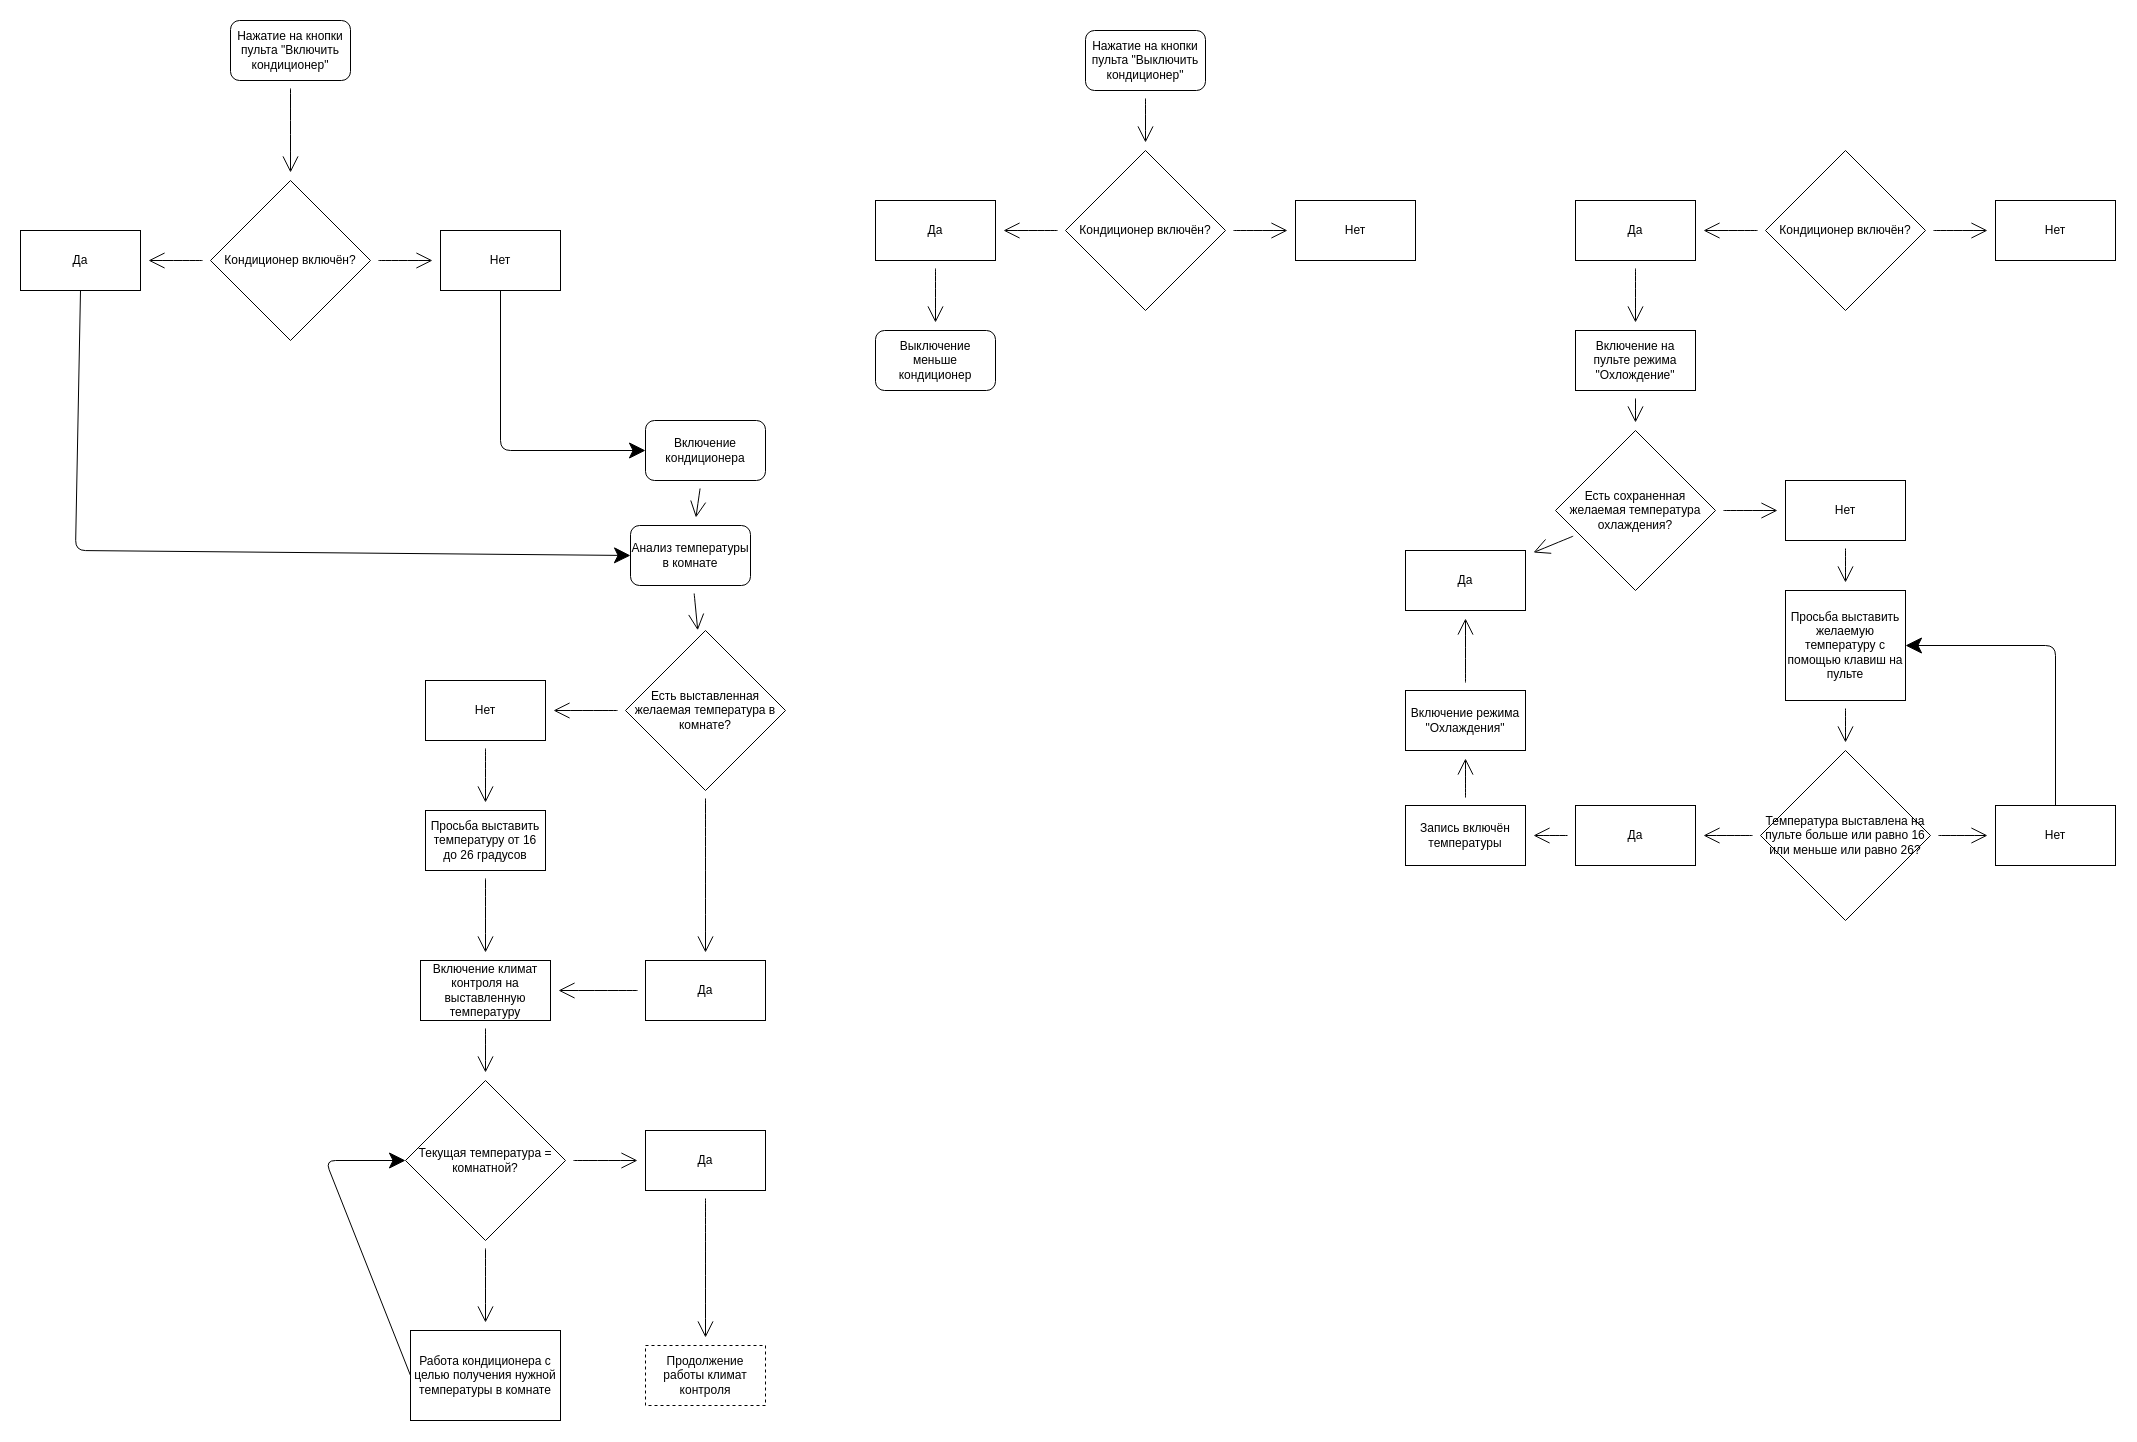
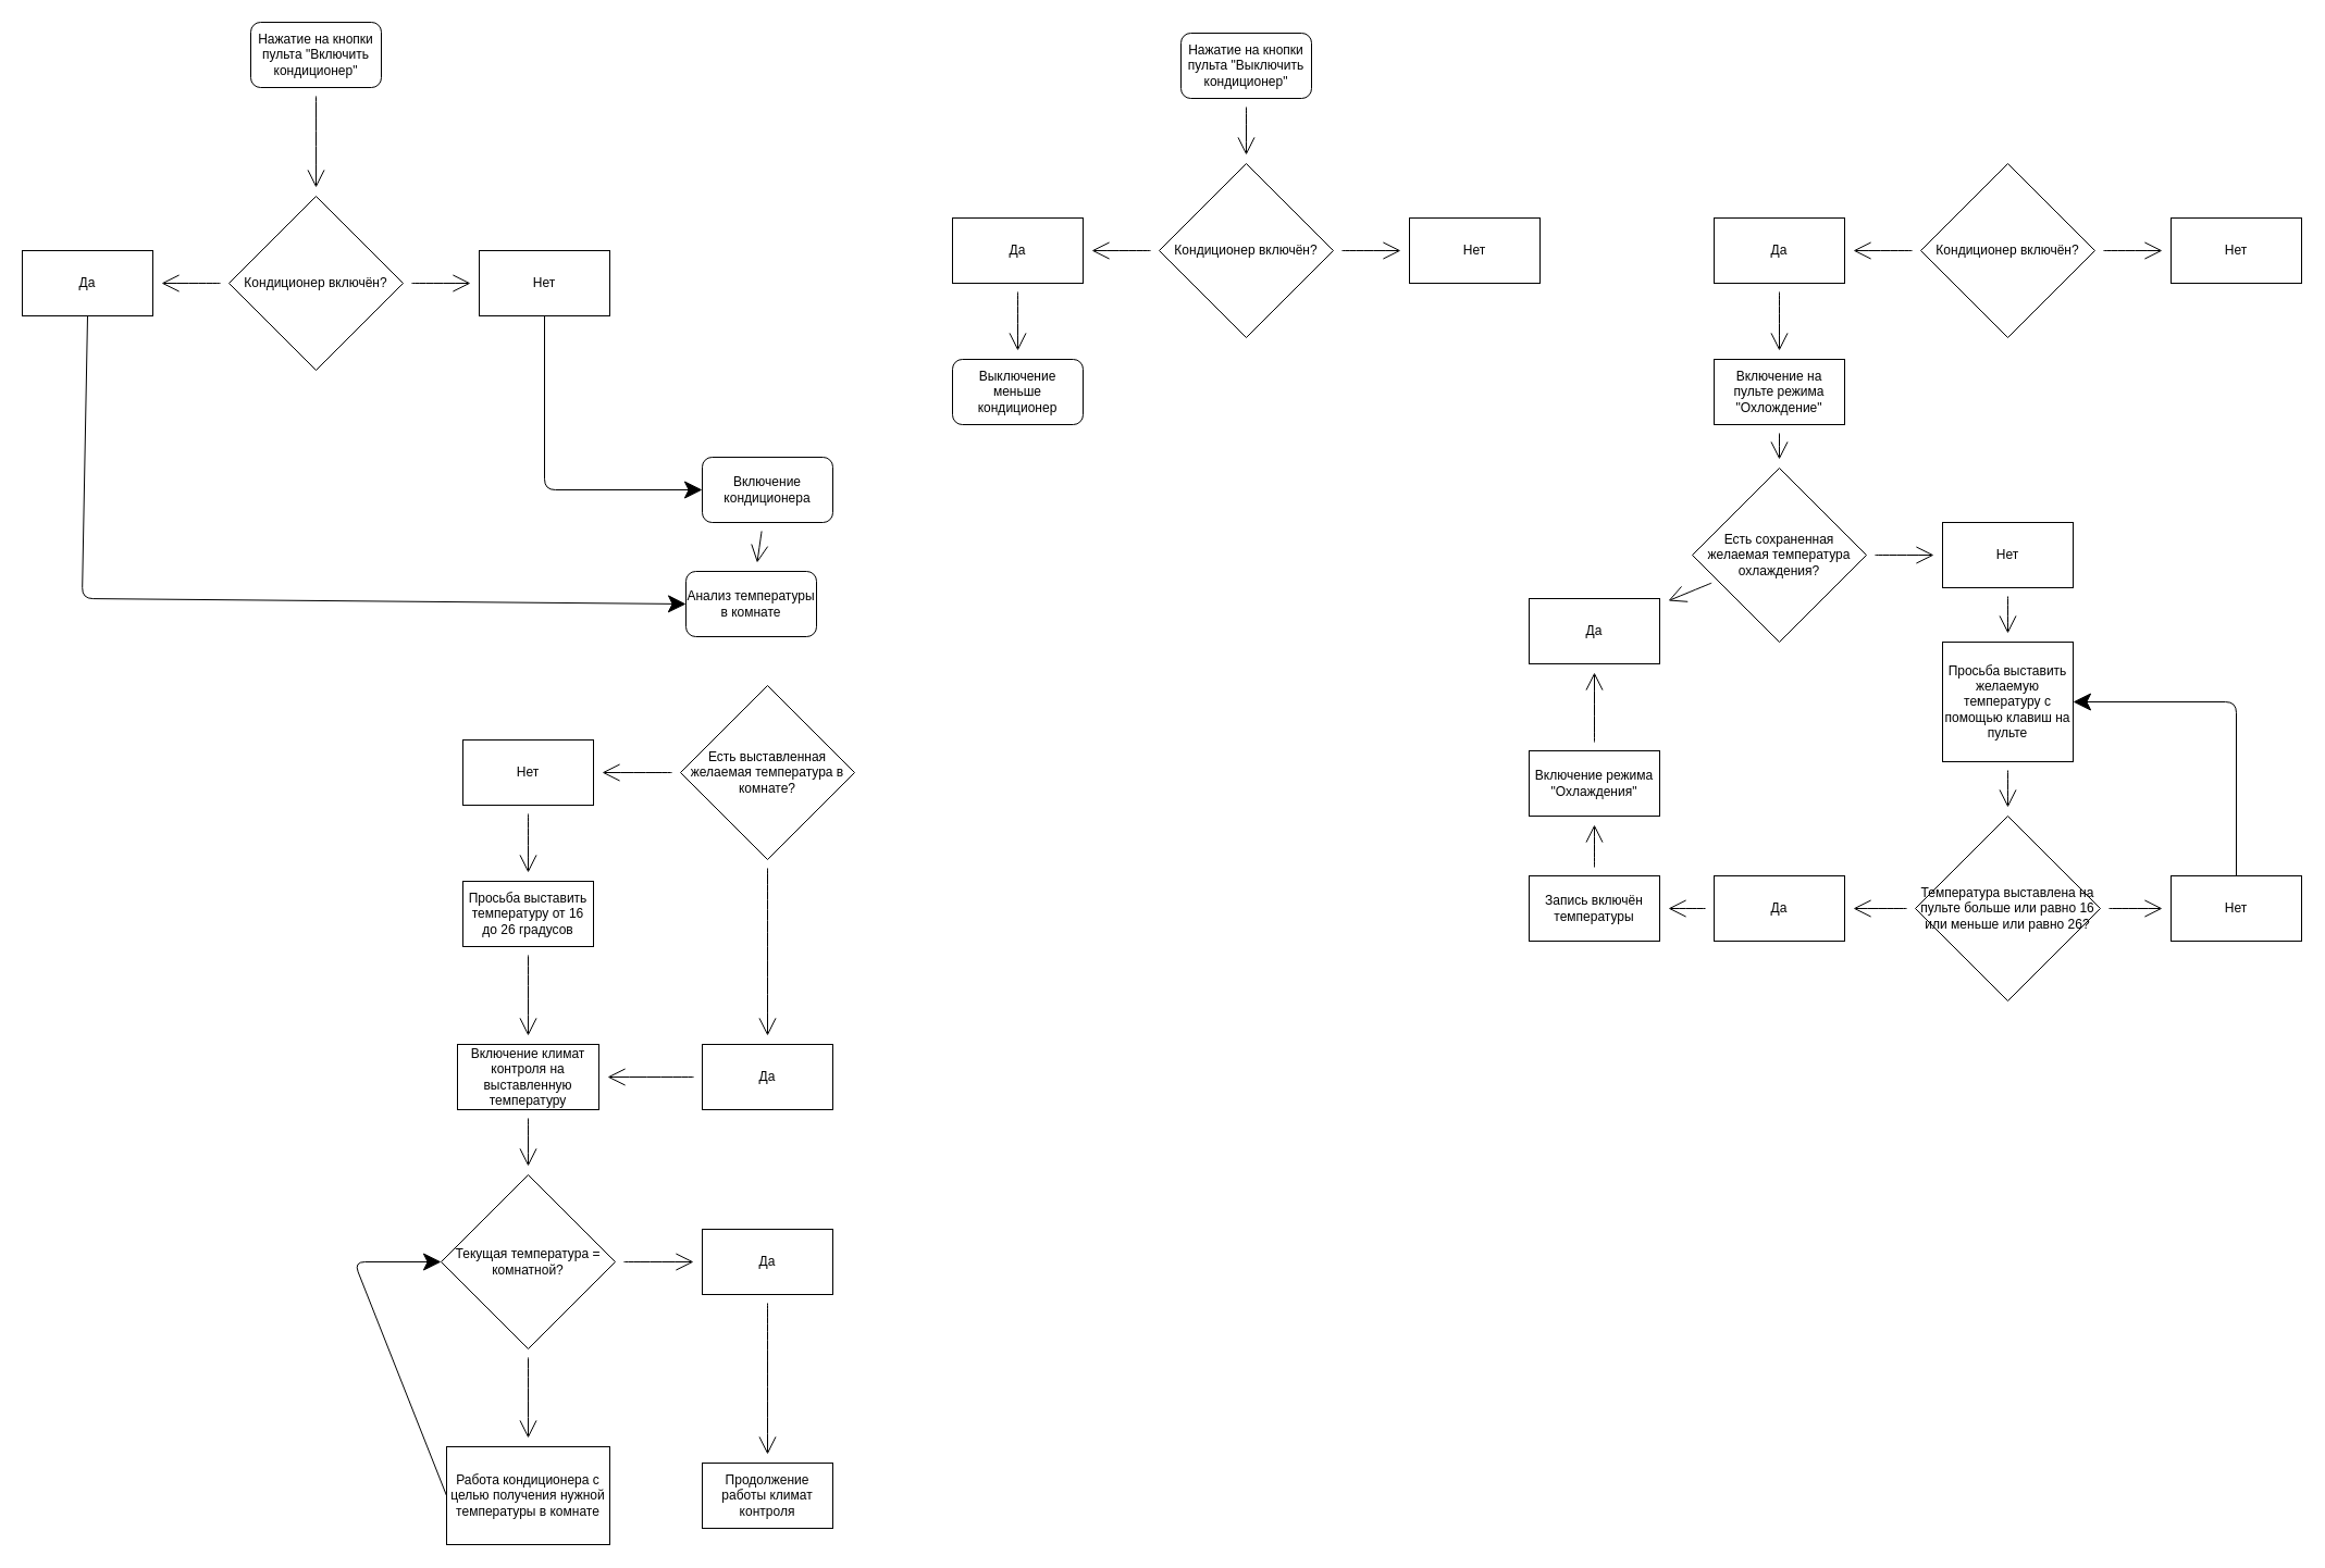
- <mxCell id="4" value="" style="edgeStyle=none;curved=1;rounded=0;orthogonalLoop=1;jettySize=auto;html=1;endArrow=open;startSize=14;endSize=14;sourcePerimeterSpacing=8;targetPerimeterSpacing=8;" edge="1" parent="1" source="5" target="8"><mxGeometry relative="1" as="geometry" /></mxCell>
- <mxCell id="23" value="Продолжение работы климат контроля" style="rounded=0;whiteSpace=wrap;html=1;hachureGap=4;pointerEvents=0;dashed=1;" vertex="1" parent="1"><mxGeometry x="645" y="1345" width="120" height="60" as="geometry" /></mxCell>
+ <mxCell id="23" value="Продолжение работы климат контроля" style="rounded=0;whiteSpace=wrap;html=1;hachureGap=4;pointerEvents=0;" vertex="1" parent="1"><mxGeometry x="645" y="1345" width="120" height="60" as="geometry" /></mxCell>
